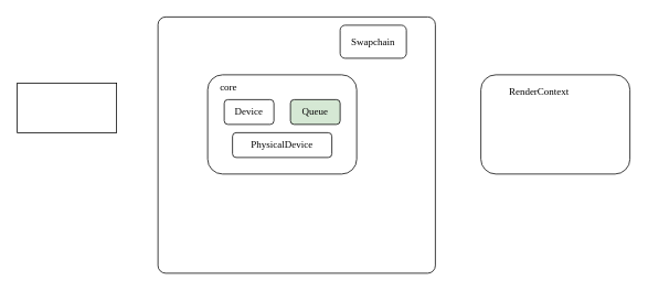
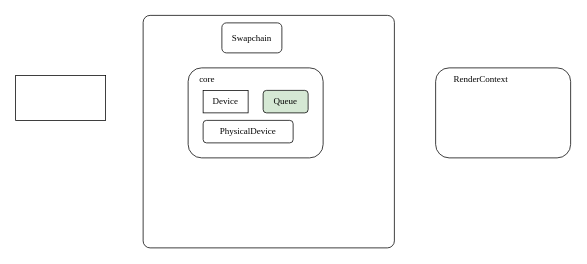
- <mxCell id="4" value="Swapchain" style="rounded=1;whiteSpace=wrap;html=1;fontFamily=Lucida Console;" vertex="1" parent="1"><mxGeometry x="410" y="30" width="80" height="40" as="geometry" /></mxCell>
+ <mxCell id="4" value="Swapchain" style="rounded=1;whiteSpace=wrap;html=1;fontFamily=Lucida Console;" vertex="1" parent="1"><mxGeometry x="295" y="30" width="80" height="40" as="geometry" /></mxCell>
- <mxCell id="11" value="RenderContext" style="text;html=1;align=center;verticalAlign=middle;resizable=0;points=[];autosize=1;strokeColor=none;fillColor=none;fontFamily=Lucida Console;" vertex="1" parent="1"><mxGeometry x="590" y="95" width="120" height="30" as="geometry" /></mxCell>
+ <mxCell id="11" value="RenderContext" style="text;html=1;align=center;verticalAlign=middle;resizable=0;points=[];autosize=1;strokeColor=none;fillColor=none;fontFamily=Lucida Console;" vertex="1" parent="1"><mxGeometry x="580" y="90" width="120" height="30" as="geometry" /></mxCell>
- <mxCell id="5" value="Device" style="rounded=1;whiteSpace=wrap;html=1;fontFamily=Lucida Console;" vertex="1" parent="1"><mxGeometry x="270" y="120" width="60" height="30" as="geometry" /></mxCell>
+ <mxCell id="5" value="Device" style="whiteSpace=wrap;html=1;fontFamily=Lucida Console;rounded=0;" vertex="1" parent="1"><mxGeometry x="270" y="120" width="60" height="30" as="geometry" /></mxCell>
- <mxCell id="7" value="PhysicalDevice" style="rounded=1;whiteSpace=wrap;html=1;fontFamily=Lucida Console;" vertex="1" parent="1"><mxGeometry x="280" y="160" width="120" height="30" as="geometry" /></mxCell>
+ <mxCell id="7" value="PhysicalDevice" style="rounded=1;whiteSpace=wrap;html=1;fontFamily=Lucida Console;" vertex="1" parent="1"><mxGeometry x="270" y="160" width="120" height="30" as="geometry" /></mxCell>
